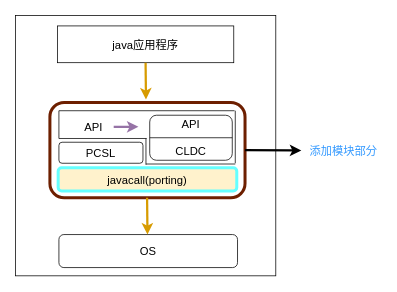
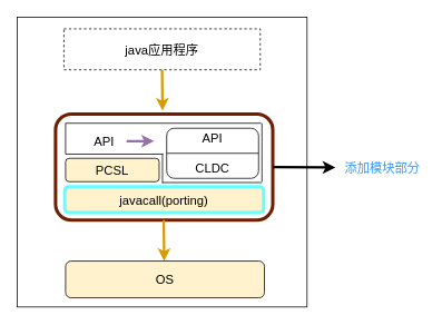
- <mxCell id="3" value="&lt;font style=&quot;font-size: 15px&quot;&gt;java应用程序&lt;/font&gt;" style="rounded=0;whiteSpace=wrap;html=1;" vertex="1" parent="1"><mxGeometry x="76" y="34" width="235" height="49" as="geometry" /></mxCell>
+ <mxCell id="3" value="&lt;font style=&quot;font-size: 15px&quot;&gt;java应用程序&lt;/font&gt;" style="rounded=0;whiteSpace=wrap;html=1;dashed=1;" vertex="1" parent="1"><mxGeometry x="76" y="34" width="235" height="49" as="geometry" /></mxCell>
- <mxCell id="13" value="&lt;font style=&quot;vertical-align: inherit&quot;&gt;&lt;font style=&quot;vertical-align: inherit ; font-size: 15px&quot;&gt;PCSL&lt;/font&gt;&lt;/font&gt;" style="rounded=1;whiteSpace=wrap;html=1;" vertex="1" parent="1"><mxGeometry x="78" y="189" width="112" height="28" as="geometry" /></mxCell>
+ <mxCell id="13" value="&lt;font style=&quot;vertical-align: inherit&quot;&gt;&lt;font style=&quot;vertical-align: inherit ; font-size: 15px&quot;&gt;PCSL&lt;/font&gt;&lt;/font&gt;" style="rounded=1;whiteSpace=wrap;html=1;fillColor=#fff2cc;" vertex="1" parent="1"><mxGeometry x="78" y="189" width="112" height="28" as="geometry" /></mxCell>
- <mxCell id="5" value="&lt;font style=&quot;font-size: 15px&quot;&gt;OS&lt;/font&gt;" style="rounded=1;whiteSpace=wrap;html=1;strokeWidth=1;fillColor=#FFFFFF;" vertex="1" parent="1"><mxGeometry x="78" y="312" width="238" height="44" as="geometry" /></mxCell>
+ <mxCell id="5" value="&lt;font style=&quot;font-size: 15px&quot;&gt;OS&lt;/font&gt;" style="rounded=1;whiteSpace=wrap;html=1;strokeWidth=1;fillColor=#fff2cc;" vertex="1" parent="1"><mxGeometry x="78" y="312" width="238" height="44" as="geometry" /></mxCell>
